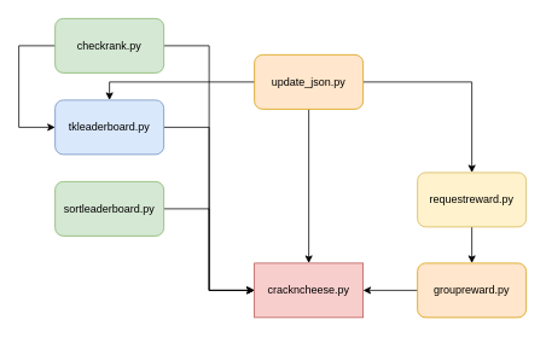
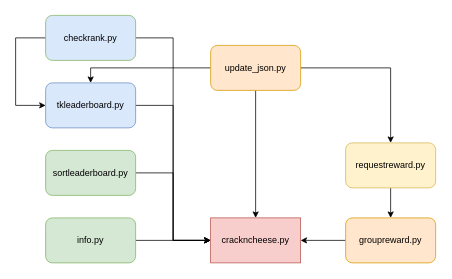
- <mxCell id="9" value="checkrank.py" style="rounded=1;whiteSpace=wrap;html=1;fillColor=#d5e8d4;strokeColor=#82b366;" vertex="1" parent="1"><mxGeometry x="60" y="20" width="120" height="60" as="geometry" /></mxCell>
+ <mxCell id="9" value="checkrank.py" style="rounded=1;whiteSpace=wrap;html=1;fillColor=#dae8fc;strokeColor=#82b366;" vertex="1" parent="1"><mxGeometry x="60" y="20" width="120" height="60" as="geometry" /></mxCell>
+ <mxCell id="11" value="info.py" style="rounded=1;whiteSpace=wrap;html=1;fillColor=#d5e8d4;strokeColor=#82b366;" vertex="1" parent="1"><mxGeometry x="60" y="290" width="120" height="60" as="geometry" /></mxCell>
+ <mxCell id="10" style="edgeStyle=orthogonalEdgeStyle;rounded=0;orthogonalLoop=1;jettySize=auto;html=1;entryX=0;entryY=0.5;entryDx=0;entryDy=0;" edge="1" parent="1" source="11" target="2"><mxGeometry relative="1" as="geometry" /></mxCell>
